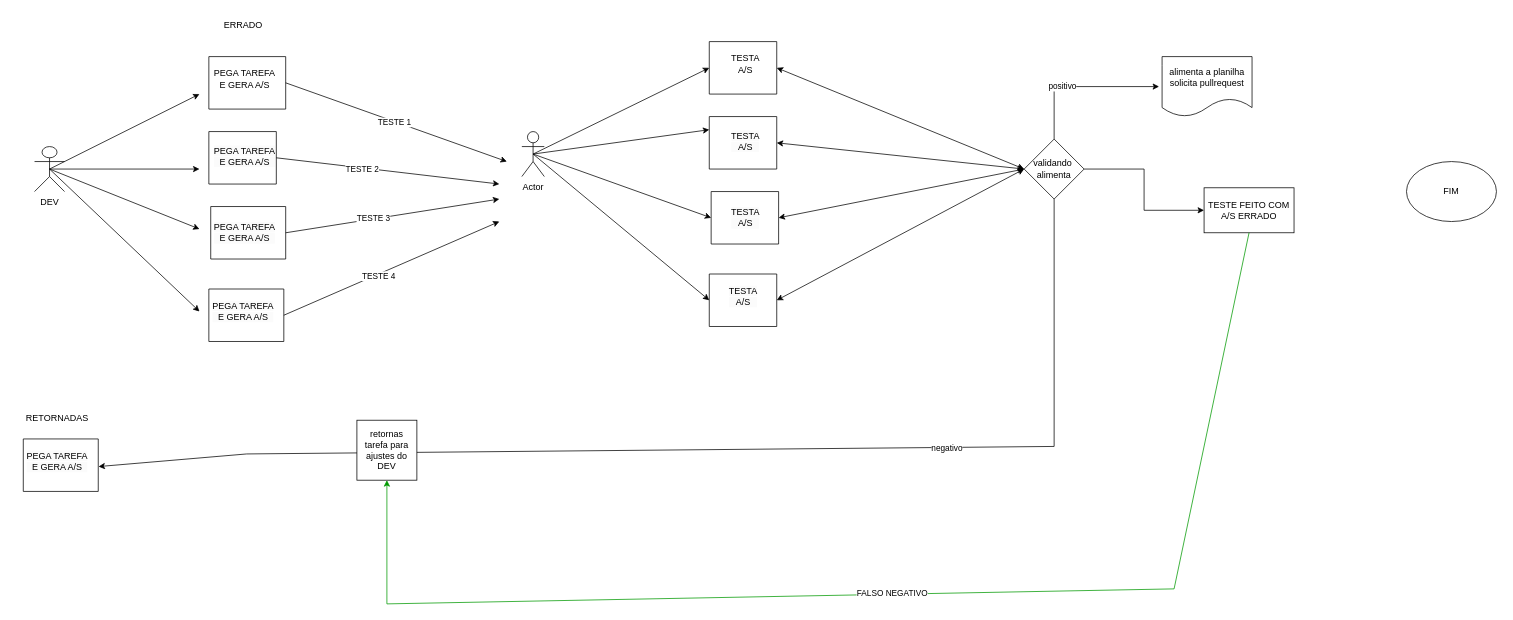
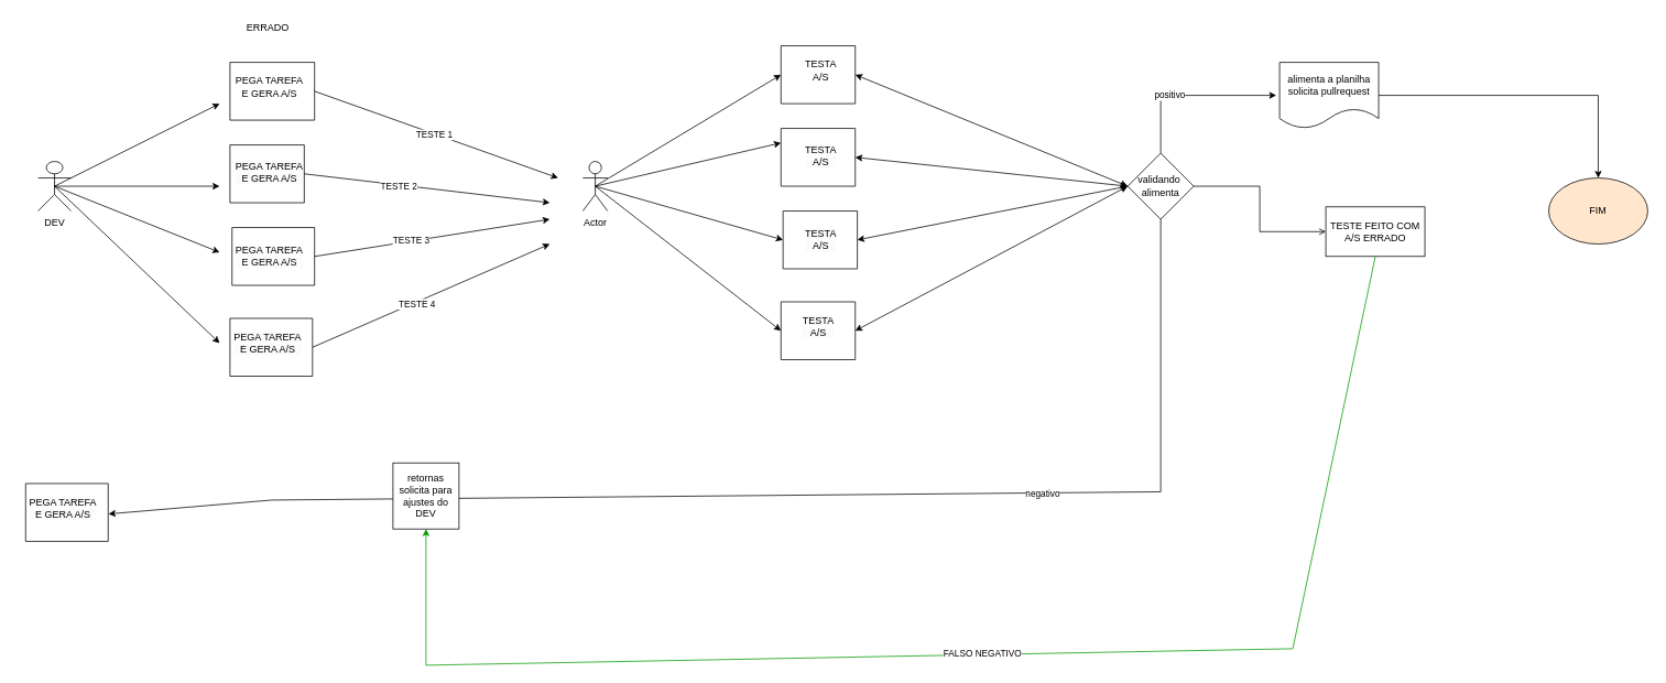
+ <mxCell id="49" value="" style="endArrow=classic;html=1;rounded=0;exitX=1;exitY=0.5;exitDx=0;exitDy=0;entryX=0.5;entryY=0;entryDx=0;entryDy=0;" edge="1" parent="1" source="47" target="48"><mxGeometry width="50" height="50" relative="1" as="geometry"><mxPoint x="1655" y="215" as="sourcePoint" /><mxPoint x="1975" y="115" as="targetPoint" /><Array as="points"><mxPoint x="1935" y="115" /></Array></mxGeometry></mxCell>
- <mxCell id="15" value="Actor" style="shape=umlActor;verticalLabelPosition=bottom;verticalAlign=top;html=1;outlineConnect=0;" vertex="1" parent="1"><mxGeometry x="695" y="175" width="30" height="60" as="geometry" /></mxCell>
+ <mxCell id="15" value="Actor" style="shape=umlActor;verticalLabelPosition=bottom;verticalAlign=top;html=1;outlineConnect=0;" vertex="1" parent="1"><mxGeometry x="705" y="195" width="30" height="60" as="geometry" /></mxCell>
- <mxCell id="48" value="FIM" style="ellipse;whiteSpace=wrap;html=1;" vertex="1" parent="1"><mxGeometry x="1875" y="215" width="120" height="80" as="geometry" /></mxCell>
+ <mxCell id="48" value="FIM" style="ellipse;whiteSpace=wrap;html=1;fillColor=#ffe6cc;" vertex="1" parent="1"><mxGeometry x="1875" y="215" width="120" height="80" as="geometry" /></mxCell>
- <mxCell id="37" value="" style="edgeStyle=orthogonalEdgeStyle;rounded=0;orthogonalLoop=1;jettySize=auto;html=1;" edge="1" parent="1" source="38" target="54"><mxGeometry relative="1" as="geometry" /></mxCell>
+ <mxCell id="37" value="" style="edgeStyle=orthogonalEdgeStyle;rounded=0;orthogonalLoop=1;jettySize=auto;html=1;endArrow=open;" edge="1" parent="1" source="38" target="54"><mxGeometry relative="1" as="geometry" /></mxCell>
- <mxCell id="51" value="RETORNADAS" style="text;html=1;align=center;verticalAlign=middle;resizable=0;points=[];autosize=1;strokeColor=none;fillColor=none;" vertex="1" parent="1"><mxGeometry x="20" y="543" width="110" height="30" as="geometry" /></mxCell>
- <mxCell id="50" value="retornas tarefa para ajustes do DEV" style="whiteSpace=wrap;html=1;aspect=fixed;" vertex="1" parent="1"><mxGeometry x="475" y="560" width="80" height="80" as="geometry" /></mxCell>
+ <mxCell id="50" value="retornas solicita para ajustes do DEV" style="whiteSpace=wrap;html=1;aspect=fixed;" vertex="1" parent="1"><mxGeometry x="475" y="560" width="80" height="80" as="geometry" /></mxCell>
